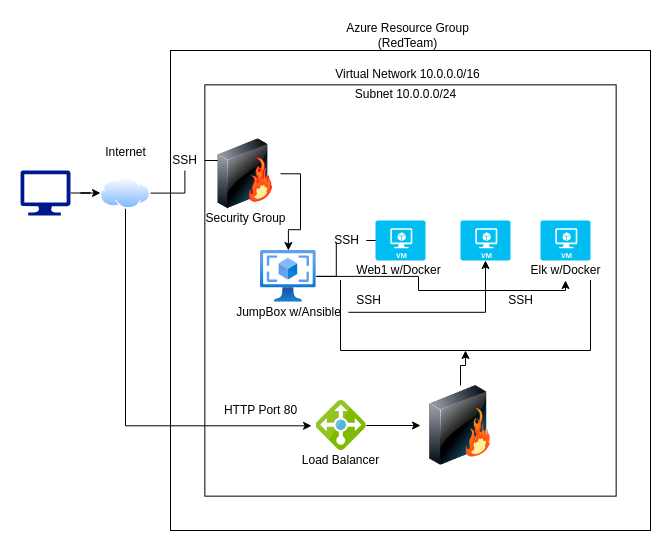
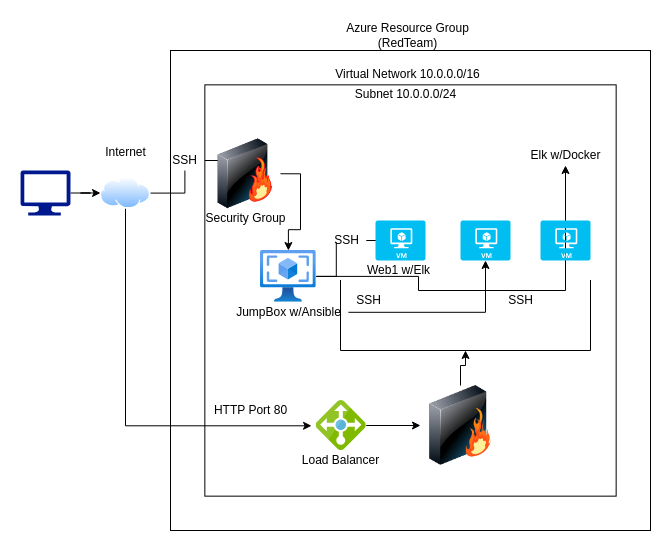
- <mxCell id="25" value="Web1 w/Docker" style="text;html=1;align=center;verticalAlign=middle;resizable=0;points=[];autosize=1;strokeColor=none;fillColor=none;" vertex="1" parent="1"><mxGeometry x="347.89" y="260" width="100" height="20" as="geometry" /></mxCell>
+ <mxCell id="25" value="Web1 w/Elk" style="text;html=1;align=center;verticalAlign=middle;resizable=0;points=[];autosize=1;strokeColor=none;fillColor=none;" vertex="1" parent="1"><mxGeometry x="347.89" y="260" width="100" height="20" as="geometry" /></mxCell>
- <mxCell id="26" value="Elk w/Docker" style="text;html=1;align=center;verticalAlign=middle;resizable=0;points=[];autosize=1;strokeColor=none;fillColor=none;" vertex="1" parent="1"><mxGeometry x="520" y="260" width="90" height="20" as="geometry" /></mxCell>
+ <mxCell id="26" value="Elk w/Docker" style="text;html=1;align=center;verticalAlign=middle;resizable=0;points=[];autosize=1;strokeColor=none;fillColor=none;" vertex="1" parent="1"><mxGeometry x="520" y="145" width="90" height="20" as="geometry" /></mxCell>
- <mxCell id="31" value="HTTP Port 80" style="text;html=1;align=center;verticalAlign=middle;resizable=0;points=[];autosize=1;strokeColor=none;fillColor=none;" vertex="1" parent="1"><mxGeometry x="215" y="400" width="90" height="20" as="geometry" /></mxCell>
+ <mxCell id="31" value="HTTP Port 80" style="text;html=1;align=center;verticalAlign=middle;resizable=0;points=[];autosize=1;strokeColor=none;fillColor=none;" vertex="1" parent="1"><mxGeometry x="205" y="400" width="90" height="20" as="geometry" /></mxCell>
